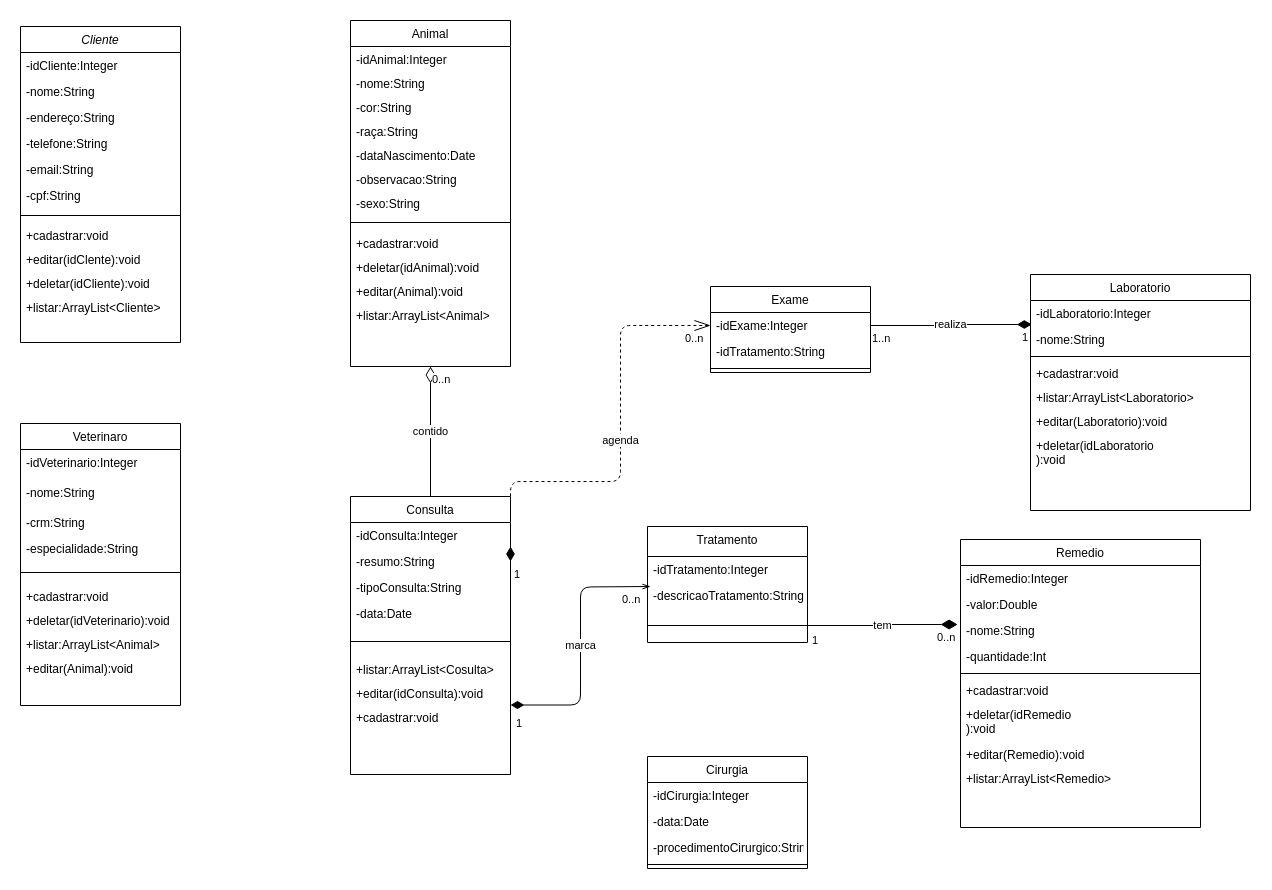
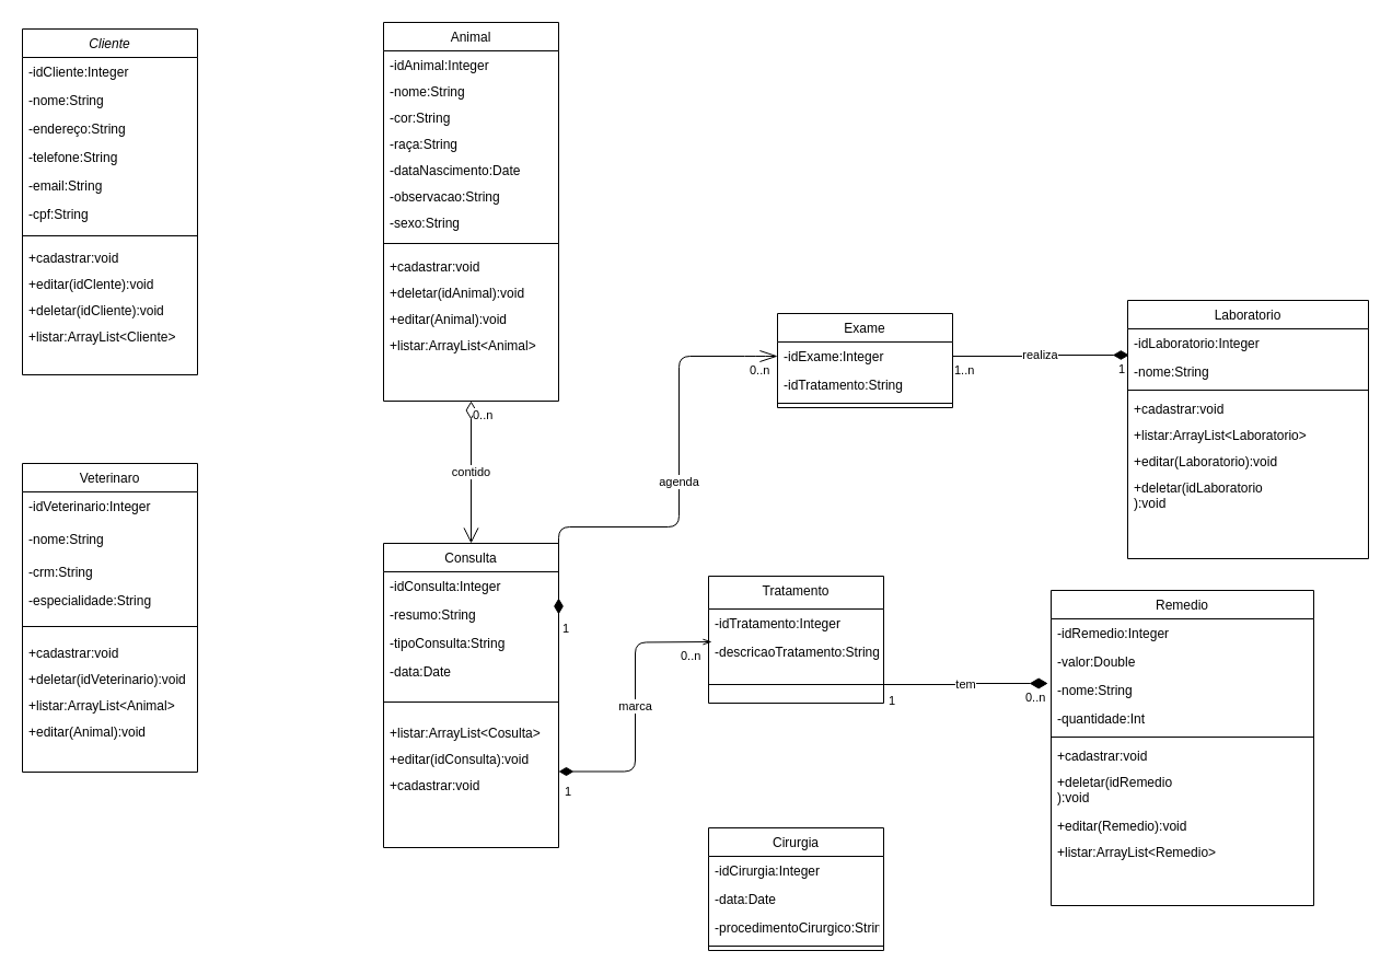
- <mxCell id="40" value="agenda" style="endArrow=diamondThin;html=1;endSize=12;startArrow=openThin;startSize=14;startFill=0;edgeStyle=orthogonalEdgeStyle;exitX=0;exitY=0.5;exitDx=0;exitDy=0;entryX=1;entryY=0.5;entryDx=0;entryDy=0;endFill=1;dashed=1;" parent="1" source="80" target="85" edge="1"><mxGeometry x="-0.058" relative="1" as="geometry"><mxPoint x="350" y="326" as="sourcePoint" /><mxPoint x="720" y="356" as="targetPoint" /><Array as="points"><mxPoint x="690" y="325" /><mxPoint x="620" y="325" /><mxPoint x="620" y="481" /><mxPoint x="510" y="481" /></Array><mxPoint as="offset" /></mxGeometry></mxCell>
+ <mxCell id="40" value="agenda" style="endArrow=diamondThin;html=1;endSize=12;startArrow=openThin;startSize=14;startFill=0;edgeStyle=orthogonalEdgeStyle;exitX=0;exitY=0.5;exitDx=0;exitDy=0;entryX=1;entryY=0.5;entryDx=0;entryDy=0;endFill=1;" parent="1" source="80" target="85" edge="1"><mxGeometry x="-0.058" relative="1" as="geometry"><mxPoint x="350" y="326" as="sourcePoint" /><mxPoint x="720" y="356" as="targetPoint" /><Array as="points"><mxPoint x="690" y="325" /><mxPoint x="620" y="325" /><mxPoint x="620" y="481" /><mxPoint x="510" y="481" /></Array><mxPoint as="offset" /></mxGeometry></mxCell>
- <mxCell id="37" value="contido" style="endArrow=none;html=1;endSize=12;startArrow=diamondThin;startSize=14;startFill=0;edgeStyle=orthogonalEdgeStyle;exitX=0.5;exitY=1;exitDx=0;exitDy=0;entryX=0.5;entryY=0;entryDx=0;entryDy=0;" parent="1" source="24" target="83" edge="1"><mxGeometry relative="1" as="geometry"><mxPoint x="360" y="320.5" as="sourcePoint" /><mxPoint x="520" y="320.5" as="targetPoint" /></mxGeometry></mxCell>
+ <mxCell id="37" value="contido" style="endArrow=open;html=1;endSize=12;startArrow=diamondThin;startSize=14;startFill=0;edgeStyle=orthogonalEdgeStyle;exitX=0.5;exitY=1;exitDx=0;exitDy=0;entryX=0.5;entryY=0;entryDx=0;entryDy=0;" parent="1" source="24" target="83" edge="1"><mxGeometry relative="1" as="geometry"><mxPoint x="360" y="320.5" as="sourcePoint" /><mxPoint x="520" y="320.5" as="targetPoint" /></mxGeometry></mxCell>
